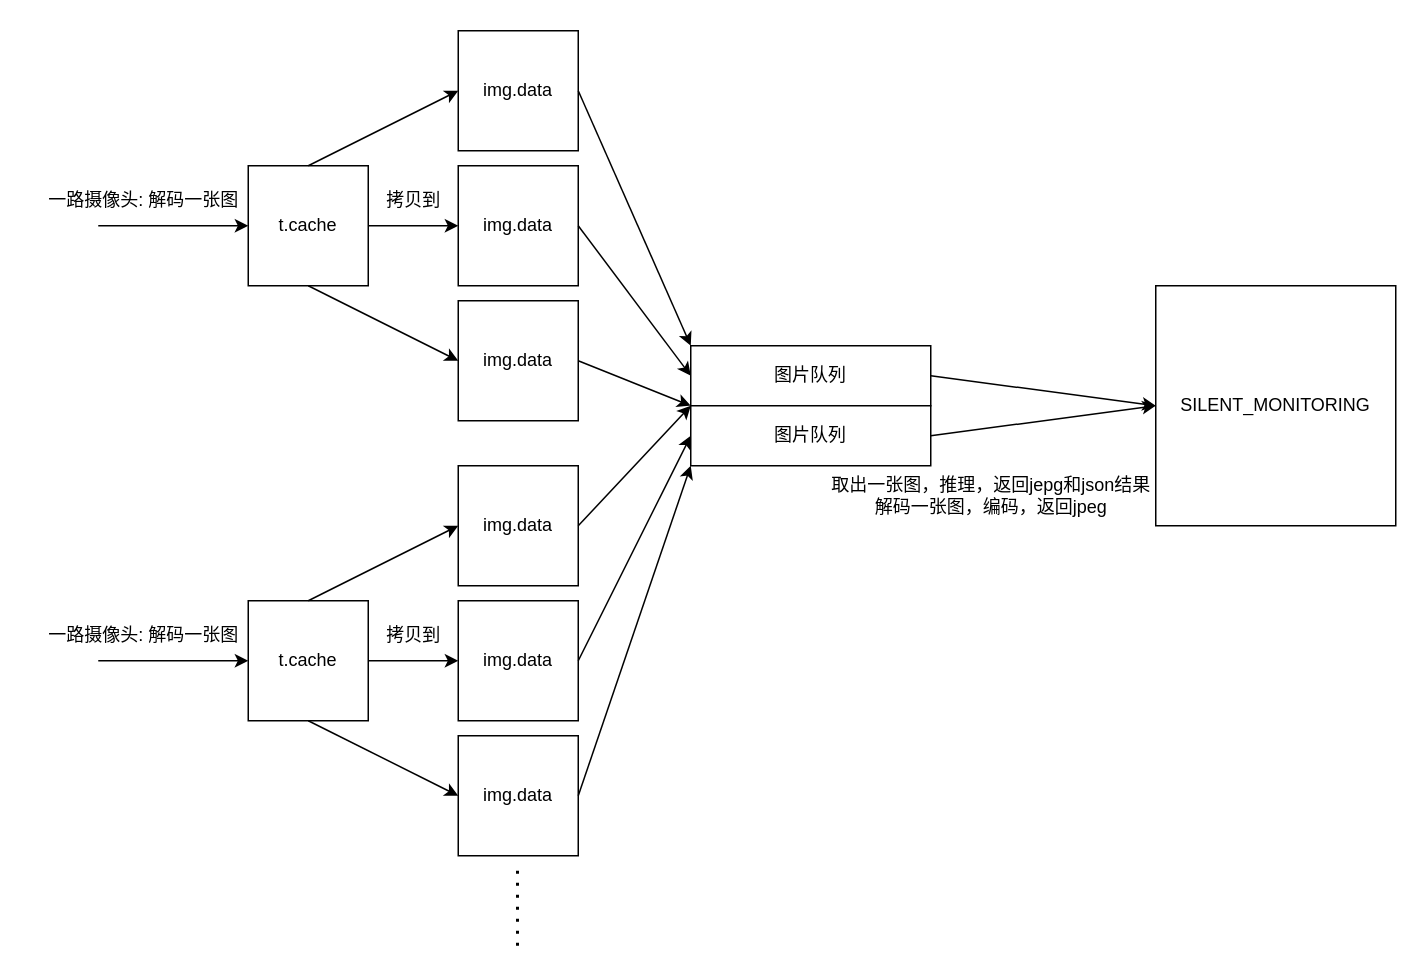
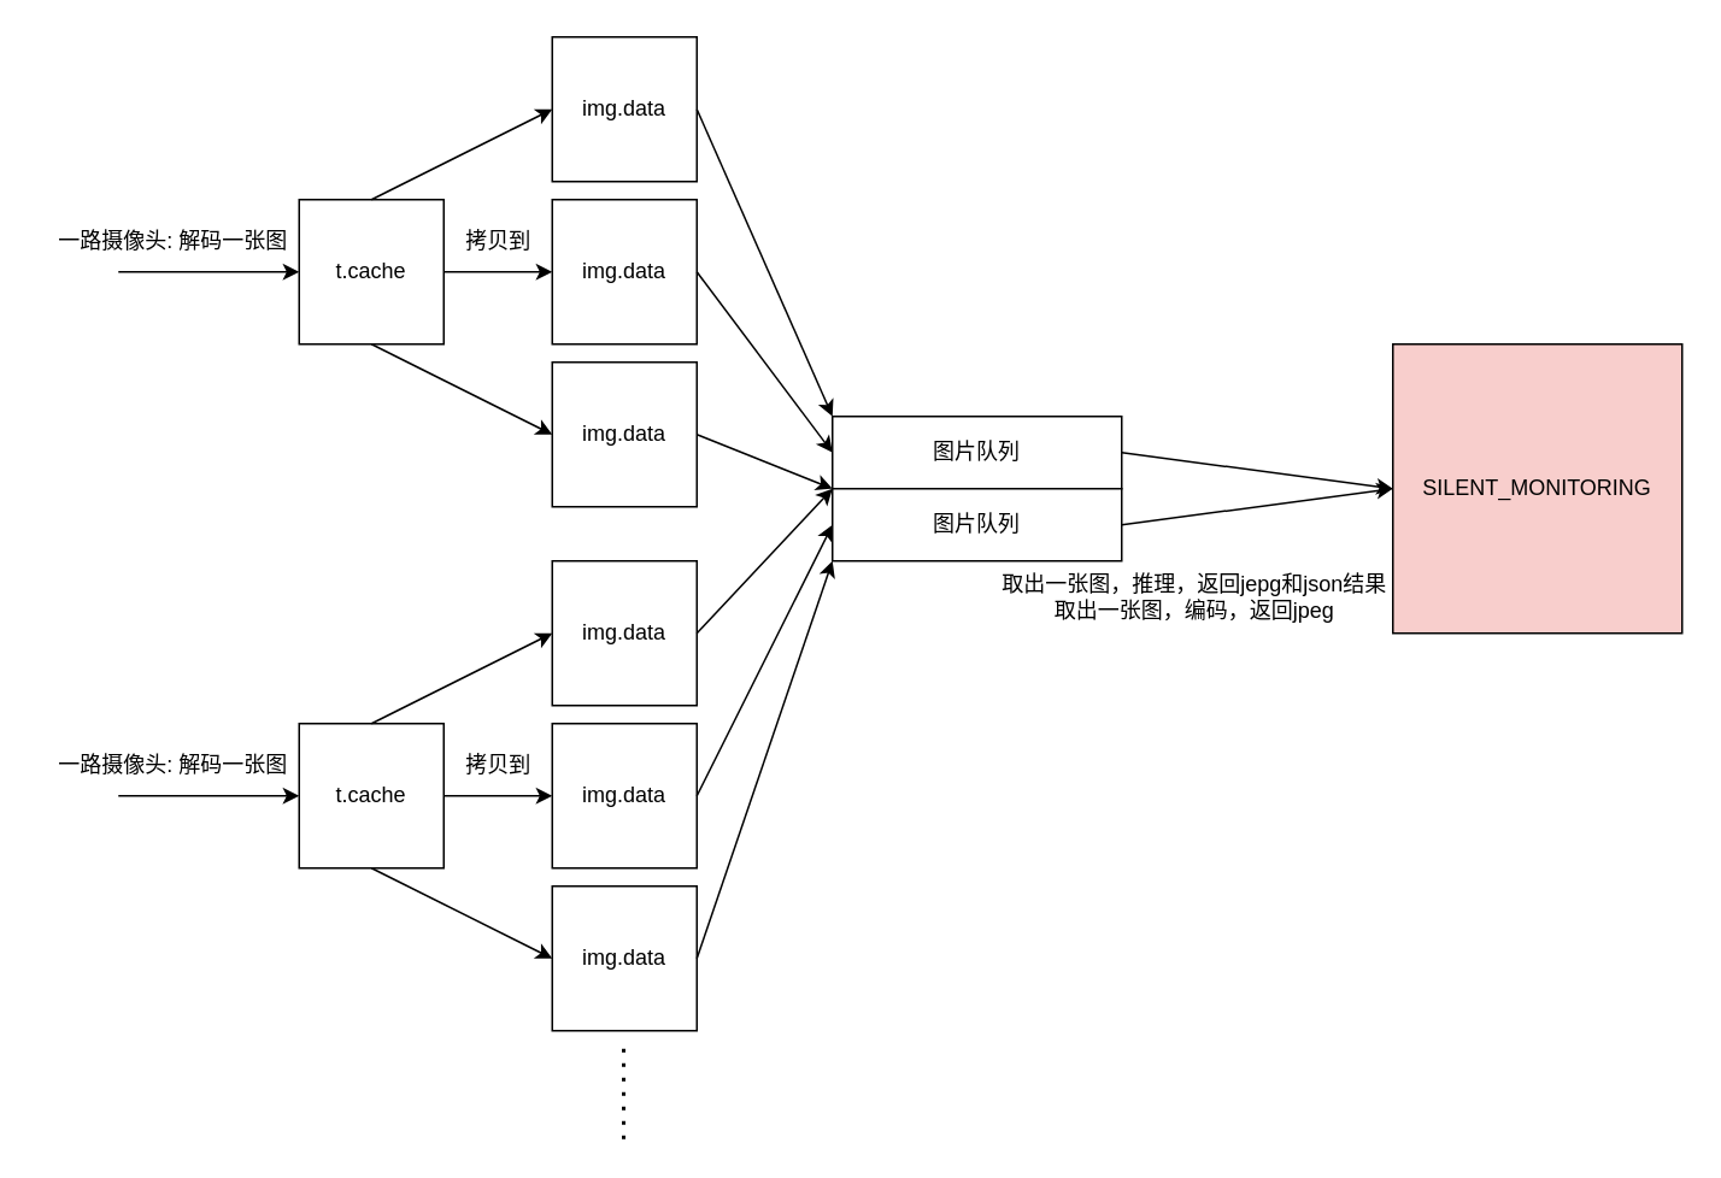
- <mxCell id="12" value="&lt;div data-docx-has-block-data=&quot;false&quot; data-page-id=&quot;DcKHdSLqCoZhFrxcX9LcqClGn2g&quot;&gt;&lt;div class=&quot;old-record-id-doxcnRghltilcM27jNCyogd0ajh&quot; style=&quot;white-space:pre;&quot;&gt;SILENT_MONITORING&lt;/div&gt;&lt;/div&gt;&lt;span class=&quot;lark-record-clipboard&quot; data-lark-record-format=&quot;docx/text&quot; data-lark-record-data=&quot;{&amp;quot;rootId&amp;quot;:&amp;quot;DcKHdSLqCoZhFrxcX9LcqClGn2g&amp;quot;,&amp;quot;text&amp;quot;:{&amp;quot;initialAttributedTexts&amp;quot;:{&amp;quot;text&amp;quot;:{&amp;quot;0&amp;quot;:&amp;quot;SILENT_MONITORING&amp;quot;},&amp;quot;attribs&amp;quot;:{&amp;quot;0&amp;quot;:&amp;quot;*0+h&amp;quot;}},&amp;quot;apool&amp;quot;:{&amp;quot;numToAttrib&amp;quot;:{&amp;quot;0&amp;quot;:[&amp;quot;author&amp;quot;,&amp;quot;7300770555681554435&amp;quot;]},&amp;quot;nextNum&amp;quot;:1}},&amp;quot;type&amp;quot;:&amp;quot;text&amp;quot;,&amp;quot;referenceRecordMap&amp;quot;:{},&amp;quot;extra&amp;quot;:{&amp;quot;channel&amp;quot;:&amp;quot;saas&amp;quot;,&amp;quot;mention_page_title&amp;quot;:{},&amp;quot;external_mention_url&amp;quot;:{}},&amp;quot;isKeepQuoteContainer&amp;quot;:false,&amp;quot;isFromCode&amp;quot;:true,&amp;quot;selection&amp;quot;:[{&amp;quot;id&amp;quot;:3,&amp;quot;type&amp;quot;:&amp;quot;text&amp;quot;,&amp;quot;selection&amp;quot;:{&amp;quot;start&amp;quot;:5,&amp;quot;end&amp;quot;:22},&amp;quot;recordId&amp;quot;:&amp;quot;doxcnRghltilcM27jNCyogd0ajh&amp;quot;}],&amp;quot;payloadMap&amp;quot;:{},&amp;quot;isCut&amp;quot;:false}&quot;&gt;&lt;/span&gt;" style="rounded=0;whiteSpace=wrap;html=1;" parent="1" vertex="1"><mxGeometry x="770" y="190" width="160" height="160" as="geometry" /></mxCell>
+ <mxCell id="12" value="&lt;div data-docx-has-block-data=&quot;false&quot; data-page-id=&quot;DcKHdSLqCoZhFrxcX9LcqClGn2g&quot;&gt;&lt;div class=&quot;old-record-id-doxcnRghltilcM27jNCyogd0ajh&quot; style=&quot;white-space:pre;&quot;&gt;SILENT_MONITORING&lt;/div&gt;&lt;/div&gt;&lt;span class=&quot;lark-record-clipboard&quot; data-lark-record-format=&quot;docx/text&quot; data-lark-record-data=&quot;{&amp;quot;rootId&amp;quot;:&amp;quot;DcKHdSLqCoZhFrxcX9LcqClGn2g&amp;quot;,&amp;quot;text&amp;quot;:{&amp;quot;initialAttributedTexts&amp;quot;:{&amp;quot;text&amp;quot;:{&amp;quot;0&amp;quot;:&amp;quot;SILENT_MONITORING&amp;quot;},&amp;quot;attribs&amp;quot;:{&amp;quot;0&amp;quot;:&amp;quot;*0+h&amp;quot;}},&amp;quot;apool&amp;quot;:{&amp;quot;numToAttrib&amp;quot;:{&amp;quot;0&amp;quot;:[&amp;quot;author&amp;quot;,&amp;quot;7300770555681554435&amp;quot;]},&amp;quot;nextNum&amp;quot;:1}},&amp;quot;type&amp;quot;:&amp;quot;text&amp;quot;,&amp;quot;referenceRecordMap&amp;quot;:{},&amp;quot;extra&amp;quot;:{&amp;quot;channel&amp;quot;:&amp;quot;saas&amp;quot;,&amp;quot;mention_page_title&amp;quot;:{},&amp;quot;external_mention_url&amp;quot;:{}},&amp;quot;isKeepQuoteContainer&amp;quot;:false,&amp;quot;isFromCode&amp;quot;:true,&amp;quot;selection&amp;quot;:[{&amp;quot;id&amp;quot;:3,&amp;quot;type&amp;quot;:&amp;quot;text&amp;quot;,&amp;quot;selection&amp;quot;:{&amp;quot;start&amp;quot;:5,&amp;quot;end&amp;quot;:22},&amp;quot;recordId&amp;quot;:&amp;quot;doxcnRghltilcM27jNCyogd0ajh&amp;quot;}],&amp;quot;payloadMap&amp;quot;:{},&amp;quot;isCut&amp;quot;:false}&quot;&gt;&lt;/span&gt;" style="rounded=0;whiteSpace=wrap;html=1;fillColor=#f8cecc;" parent="1" vertex="1"><mxGeometry x="770" y="190" width="160" height="160" as="geometry" /></mxCell>
- <mxCell id="18" value="取出一张图，推理，返回jepg和json结果&lt;br&gt;解码一张图，编码，返回jpeg" style="text;html=1;align=center;verticalAlign=middle;resizable=0;points=[];autosize=1;strokeColor=none;fillColor=none;" parent="1" vertex="1"><mxGeometry x="540" y="310" width="240" height="40" as="geometry" /></mxCell>
+ <mxCell id="18" value="取出一张图，推理，返回jepg和json结果&lt;br&gt;取出一张图，编码，返回jpeg" style="text;html=1;align=center;verticalAlign=middle;resizable=0;points=[];autosize=1;strokeColor=none;fillColor=none;" parent="1" vertex="1"><mxGeometry x="540" y="310" width="240" height="40" as="geometry" /></mxCell>
